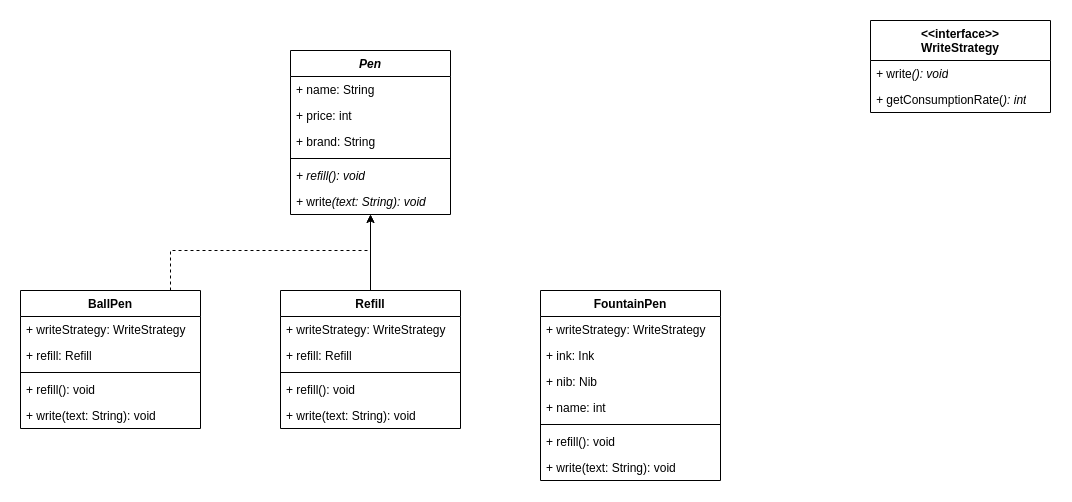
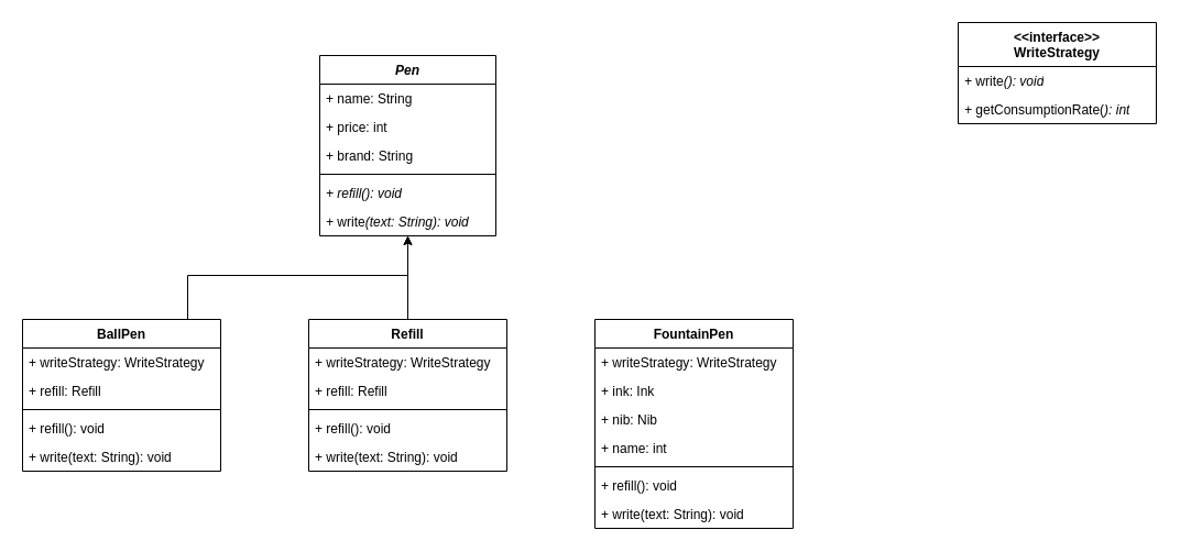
- <mxCell id="9" style="edgeStyle=orthogonalEdgeStyle;rounded=0;orthogonalLoop=1;jettySize=auto;html=1;dashed=1;" edge="1" parent="1" source="10" target="2"><mxGeometry relative="1" as="geometry"><Array as="points"><mxPoint x="170" y="250" /><mxPoint x="370" y="250" /></Array></mxGeometry></mxCell>
+ <mxCell id="9" style="edgeStyle=orthogonalEdgeStyle;rounded=0;orthogonalLoop=1;jettySize=auto;html=1;" edge="1" parent="1" source="10" target="2"><mxGeometry relative="1" as="geometry"><Array as="points"><mxPoint x="170" y="250" /><mxPoint x="370" y="250" /></Array></mxGeometry></mxCell>
- <mxCell id="16" style="edgeStyle=orthogonalEdgeStyle;rounded=0;orthogonalLoop=1;jettySize=auto;html=1;endArrow=open;" edge="1" parent="1" source="17" target="2"><mxGeometry relative="1" as="geometry" /></mxCell>
+ <mxCell id="16" style="edgeStyle=orthogonalEdgeStyle;rounded=0;orthogonalLoop=1;jettySize=auto;html=1;" edge="1" parent="1" source="17" target="2"><mxGeometry relative="1" as="geometry" /></mxCell>
